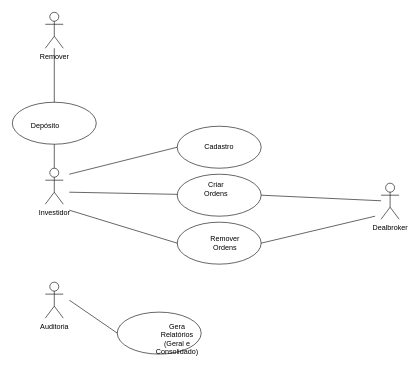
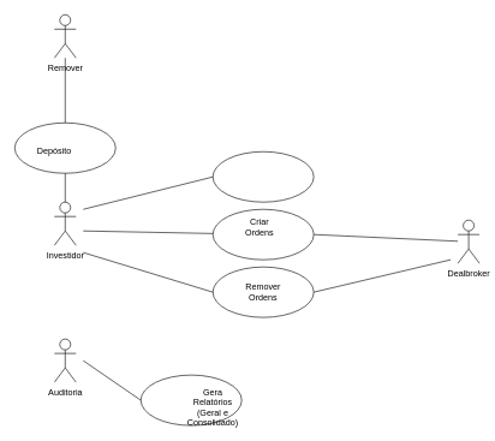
- <mxCell id="5" value="Cadastro" style="text;html=1;strokeColor=none;fillColor=none;align=center;verticalAlign=middle;whiteSpace=wrap;rounded=0;" vertex="1" parent="1"><mxGeometry x="335" y="230" width="60" height="30" as="geometry" /></mxCell>
- <mxCell id="9" value="Remover Ordens" style="text;html=1;strokeColor=none;fillColor=none;align=center;verticalAlign=middle;whiteSpace=wrap;rounded=0;" vertex="1" parent="1"><mxGeometry x="345" y="390" width="60" height="30" as="geometry" /></mxCell>
+ <mxCell id="9" value="Remover Ordens" style="text;html=1;strokeColor=none;fillColor=none;align=center;verticalAlign=middle;whiteSpace=wrap;rounded=0;" vertex="1" parent="1"><mxGeometry x="335" y="390" width="60" height="30" as="geometry" /></mxCell>
